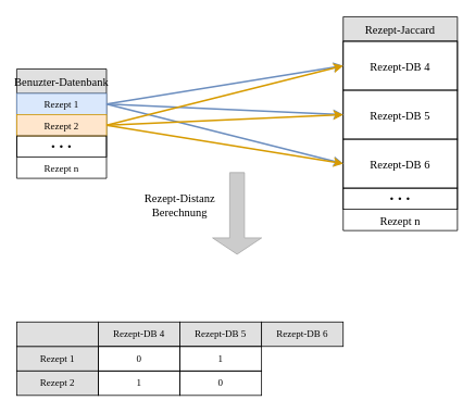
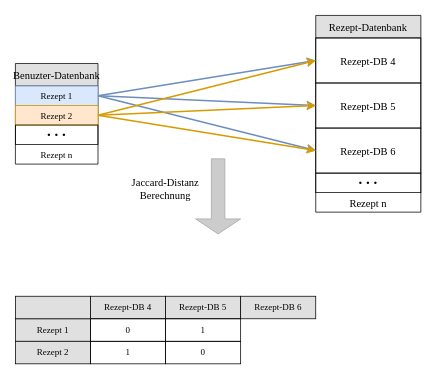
- <mxCell id="2" value="Rezept-Jaccard" style="swimlane;fontStyle=0;childLayout=stackLayout;horizontal=1;startSize=30;fillColor=#e0e0e0;horizontalStack=0;resizeParent=1;resizeParentMax=0;resizeLast=0;collapsible=1;marginBottom=0;swimlaneFillColor=#ffffff;align=center;fontSize=14;swimlaneLine=1;glass=0;fontFamily=Inconsolata;FType=g;" parent="1" vertex="1"><mxGeometry x="420" y="20" width="140" height="262" as="geometry"><mxRectangle x="70" y="150" width="130" height="30" as="alternateBounds" /></mxGeometry></mxCell>
+ <mxCell id="2" value="Rezept-Datenbank" style="swimlane;fontStyle=0;childLayout=stackLayout;horizontal=1;startSize=30;fillColor=#e0e0e0;horizontalStack=0;resizeParent=1;resizeParentMax=0;resizeLast=0;collapsible=1;marginBottom=0;swimlaneFillColor=#ffffff;align=center;fontSize=14;swimlaneLine=1;glass=0;fontFamily=Inconsolata;FType=g;" parent="1" vertex="1"><mxGeometry x="420" y="20" width="140" height="262" as="geometry"><mxRectangle x="70" y="150" width="130" height="30" as="alternateBounds" /></mxGeometry></mxCell>
- <mxCell id="19" value="&lt;div&gt;Rezept-Distanz&lt;/div&gt;&lt;div&gt;Berechnung&lt;/div&gt;&lt;div&gt;&lt;br&gt;&lt;/div&gt;" style="text;html=1;strokeColor=none;fillColor=none;align=center;verticalAlign=middle;whiteSpace=wrap;rounded=0;glass=0;fontSize=14;fontFamily=Inconsolata;" parent="1" vertex="1"><mxGeometry x="130" y="244" width="180" height="34" as="geometry" /></mxCell>
+ <mxCell id="19" value="&lt;div&gt;Jaccard-Distanz&lt;/div&gt;&lt;div&gt;Berechnung&lt;/div&gt;&lt;div&gt;&lt;br&gt;&lt;/div&gt;" style="text;html=1;strokeColor=none;fillColor=none;align=center;verticalAlign=middle;whiteSpace=wrap;rounded=0;glass=0;fontSize=14;fontFamily=Inconsolata;" parent="1" vertex="1"><mxGeometry x="130" y="244" width="180" height="34" as="geometry" /></mxCell>
